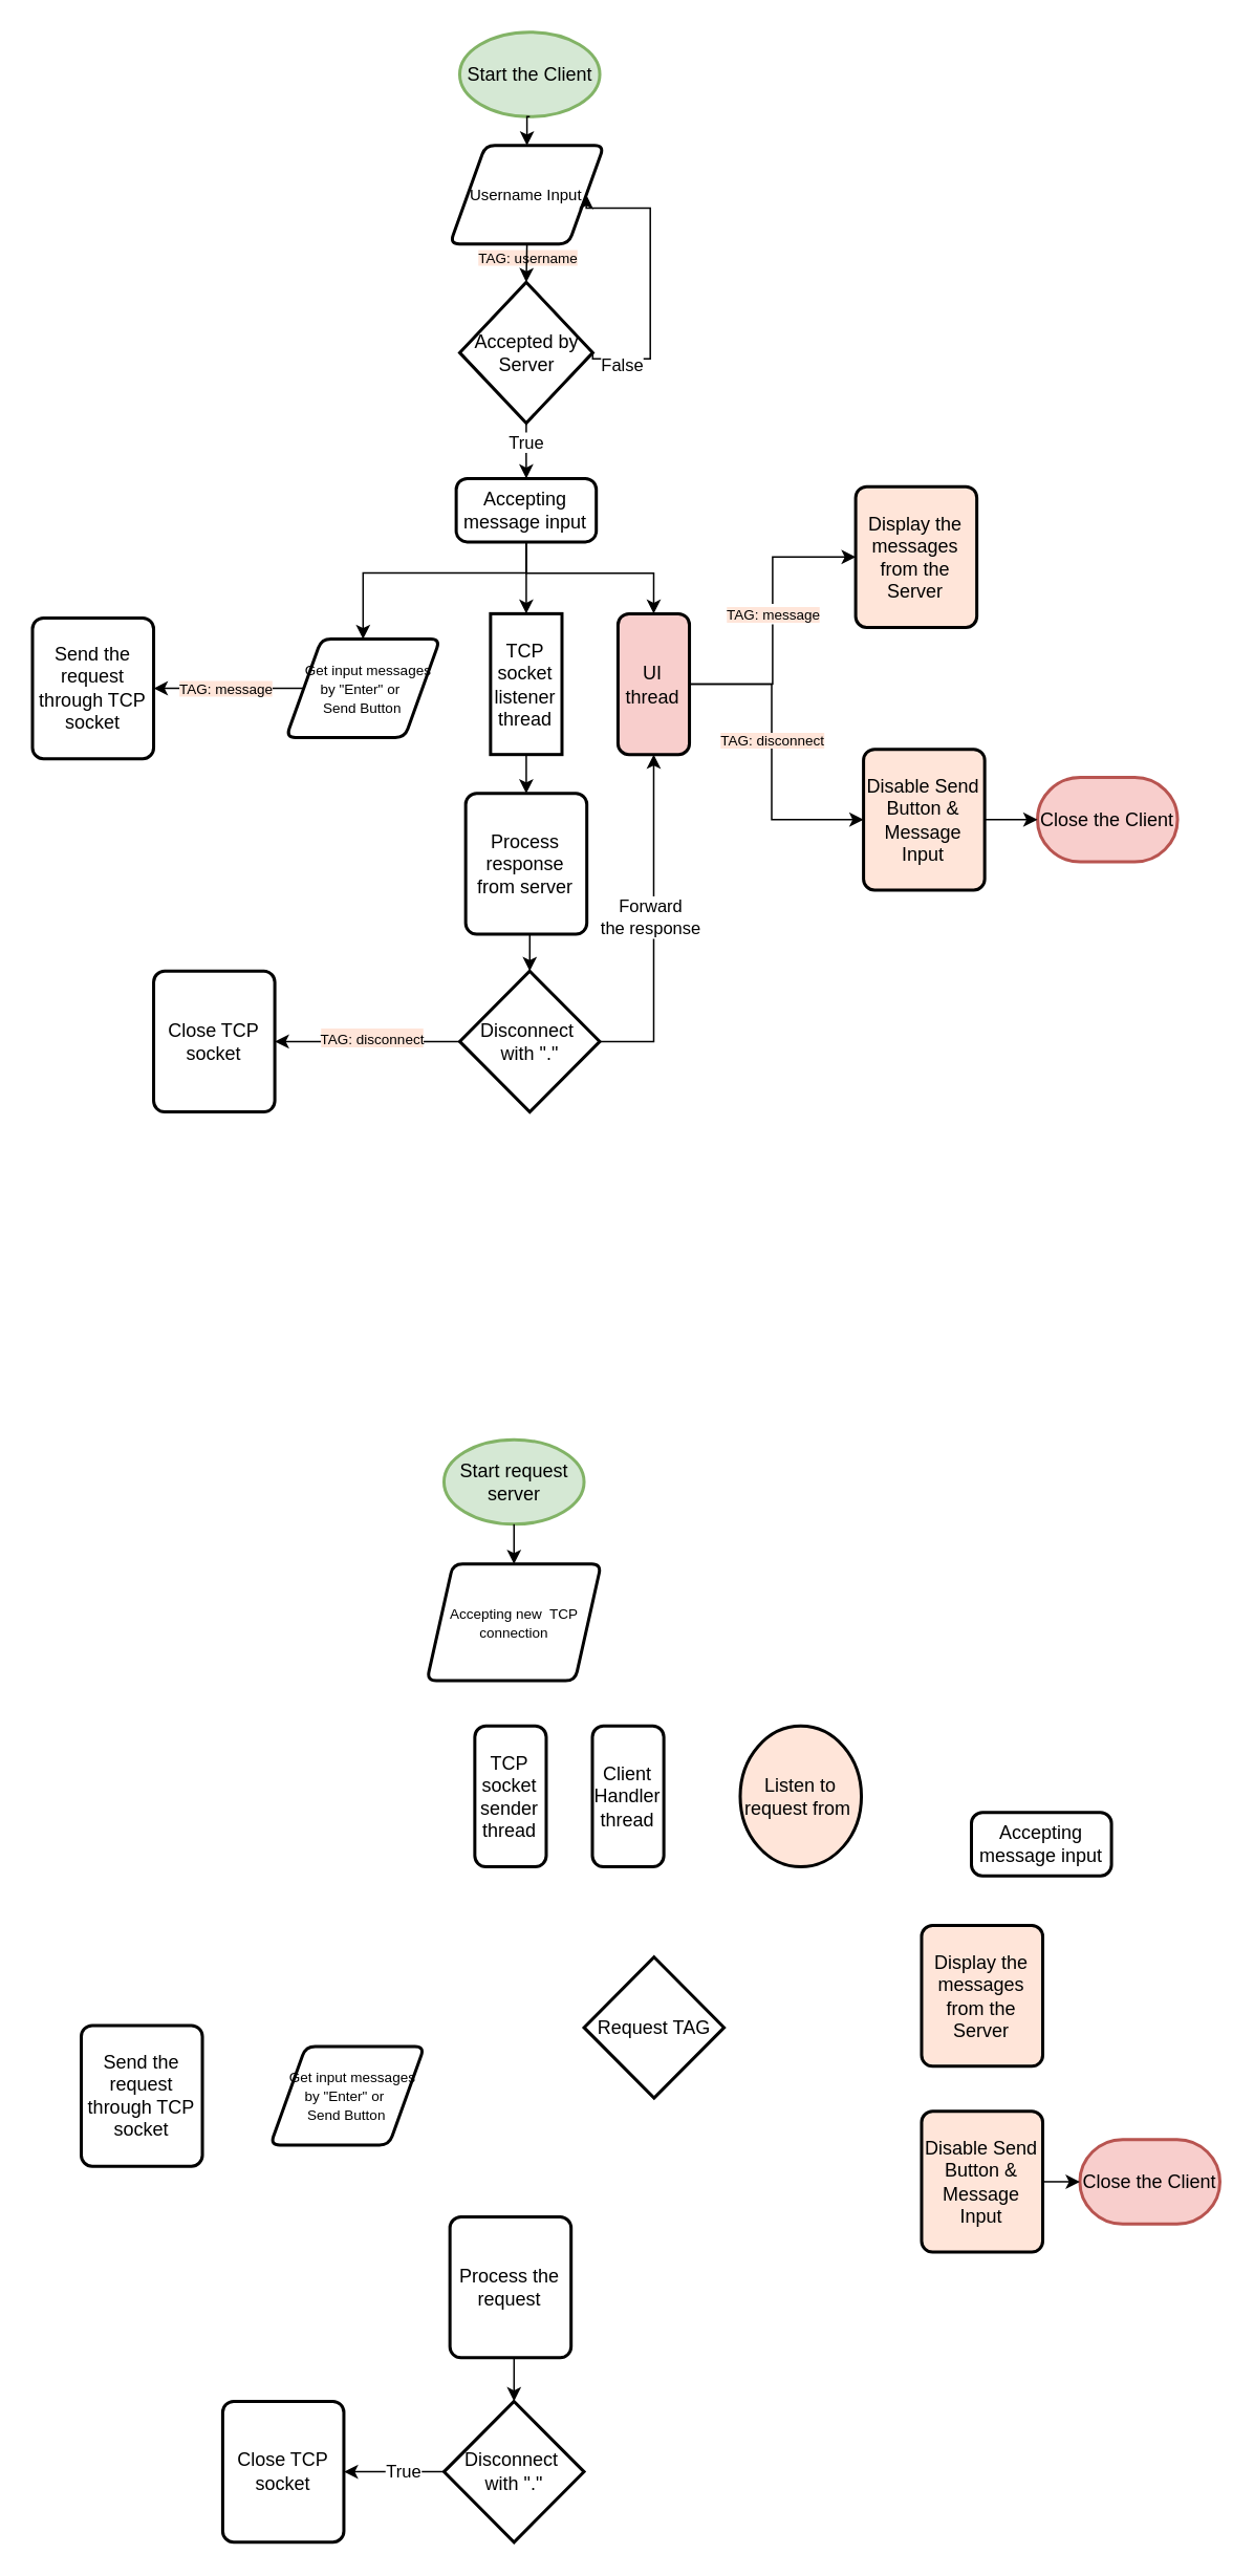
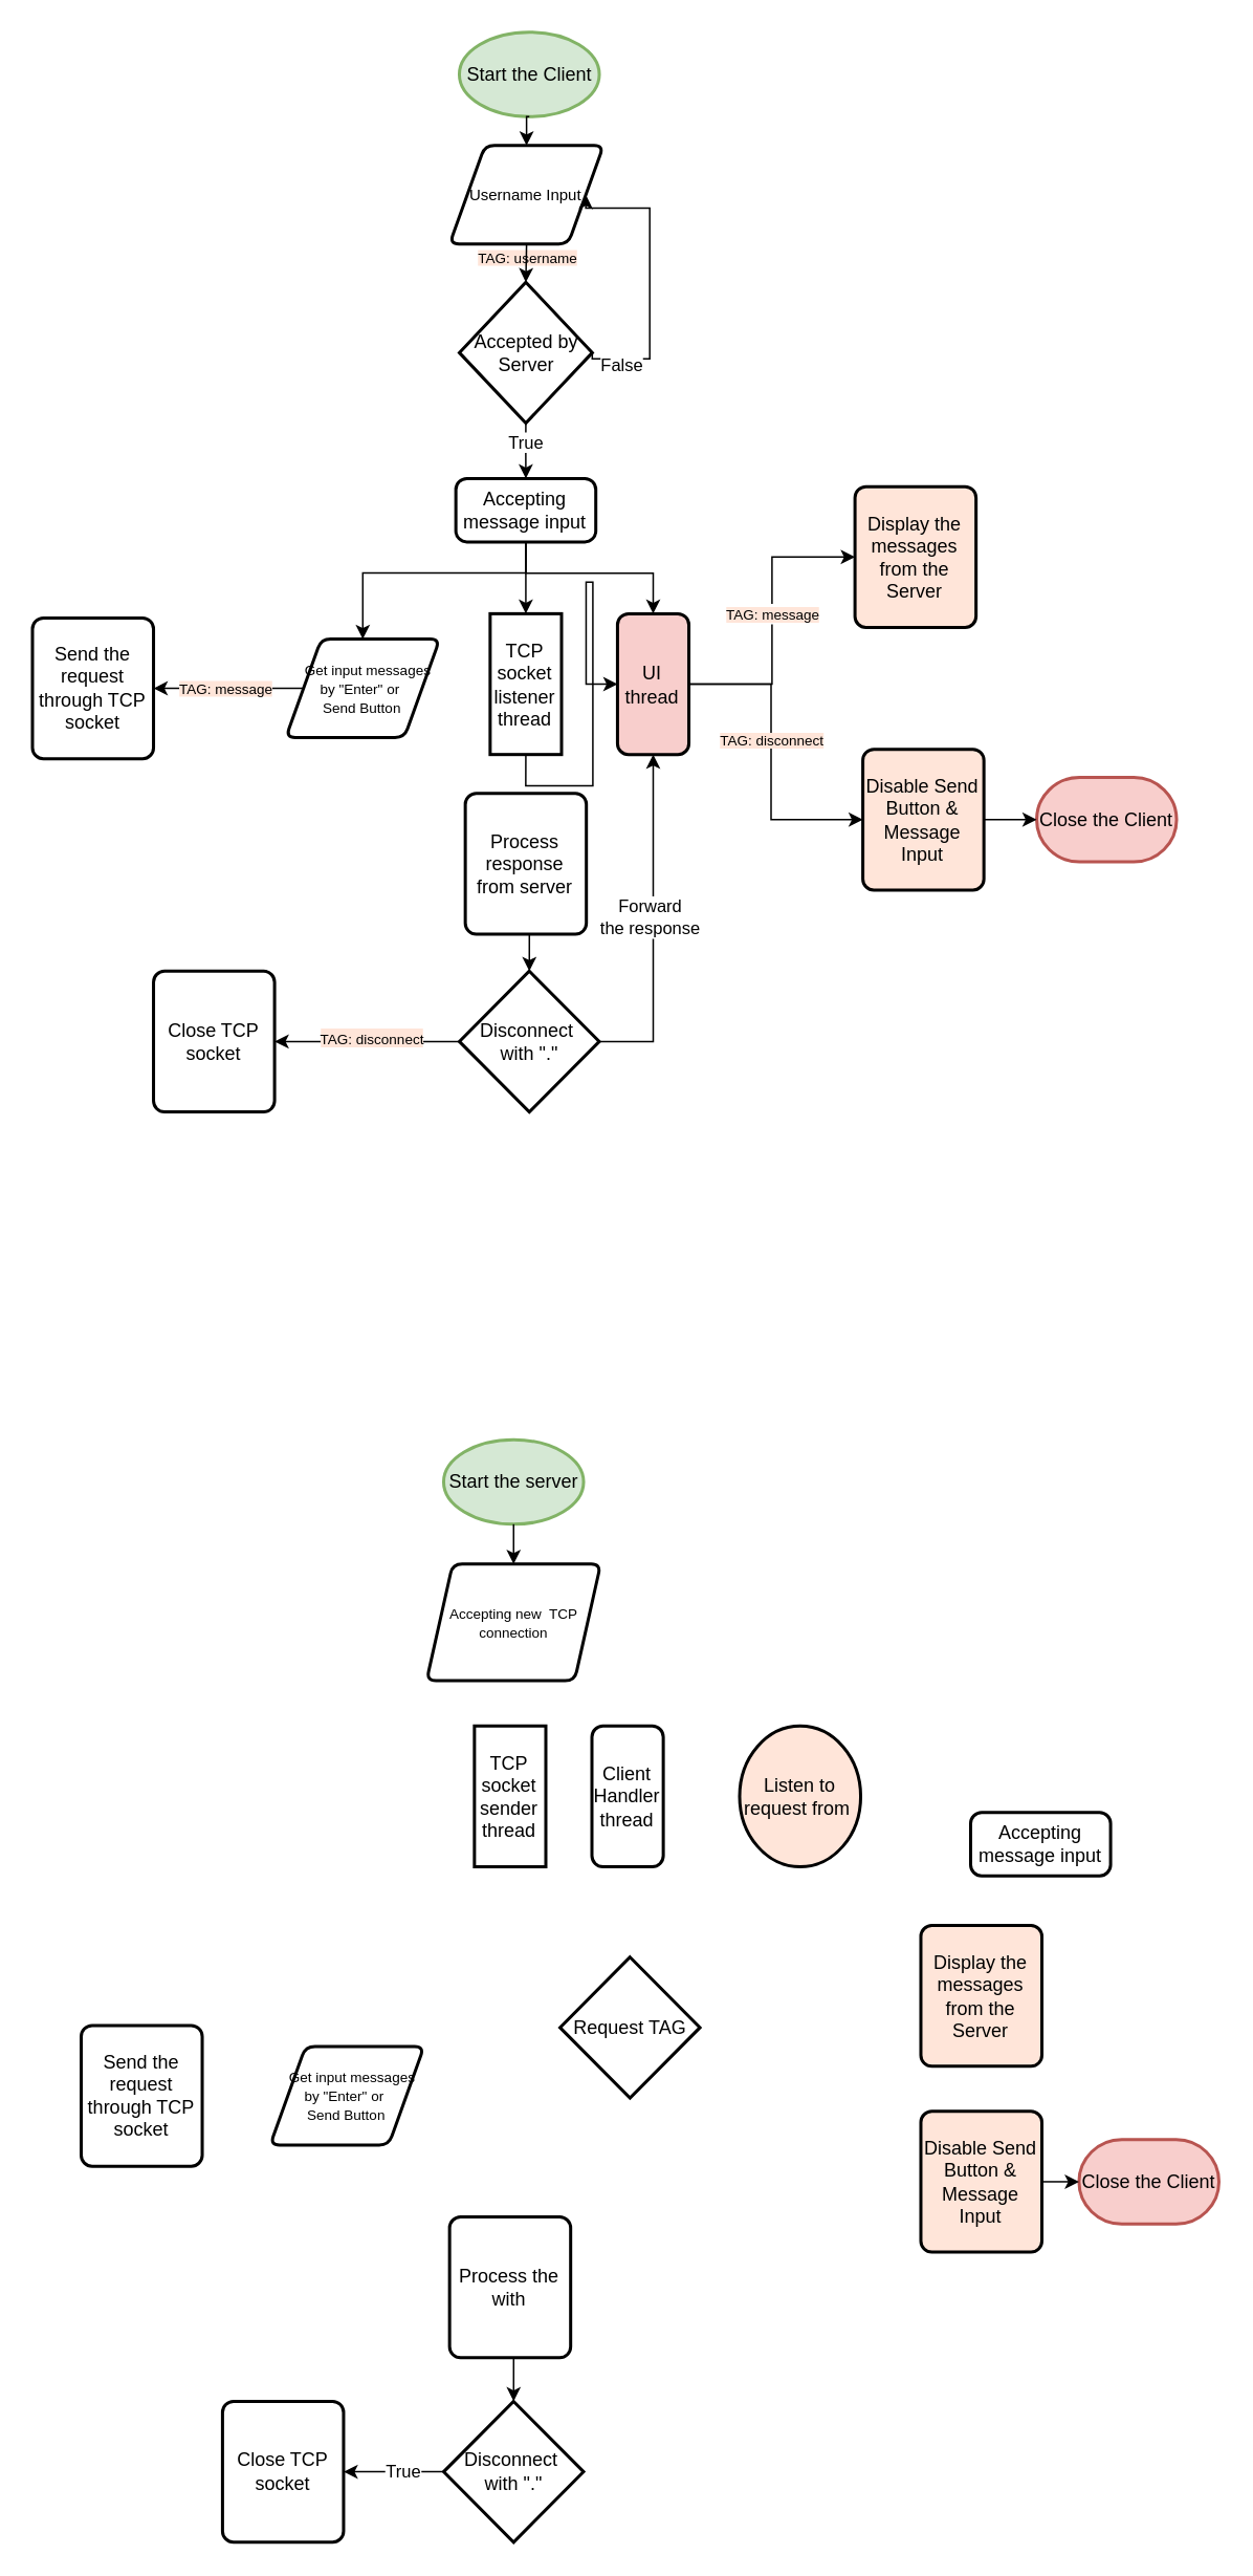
- <mxCell id="51" style="edgeStyle=orthogonalEdgeStyle;rounded=0;orthogonalLoop=1;jettySize=auto;html=1;exitX=0.5;exitY=1;exitDx=0;exitDy=0;entryX=0.5;entryY=0;entryDx=0;entryDy=0;" edge="1" parent="1" source="41" target="50"><mxGeometry relative="1" as="geometry" /></mxCell>
+ <mxCell id="51" style="edgeStyle=orthogonalEdgeStyle;rounded=0;orthogonalLoop=1;jettySize=auto;html=1;exitX=0.5;exitY=1;exitDx=0;exitDy=0;" edge="1" parent="1" source="41" target="45"><mxGeometry relative="1" as="geometry" /></mxCell>
- <mxCell id="2" value="Start request server" style="strokeWidth=2;html=1;shape=mxgraph.flowchart.start_1;whiteSpace=wrap;labelBackgroundColor=none;fillColor=#d5e8d4;container=0;strokeColor=#82b366;" vertex="1" parent="1"><mxGeometry x="281.647" y="915" width="89.053" height="53.716" as="geometry" /></mxCell>
+ <mxCell id="2" value="Start the server" style="strokeWidth=2;html=1;shape=mxgraph.flowchart.start_1;whiteSpace=wrap;labelBackgroundColor=none;fillColor=#d5e8d4;container=0;strokeColor=#82b366;" vertex="1" parent="1"><mxGeometry x="281.647" y="915" width="89.053" height="53.716" as="geometry" /></mxCell>
- <mxCell id="11" value="TCP socket sender thread" style="rounded=1;whiteSpace=wrap;html=1;absoluteArcSize=1;arcSize=14;strokeWidth=2;container=0;" vertex="1" parent="1"><mxGeometry x="301.239" y="1096.998" width="45.417" height="89.527" as="geometry" /></mxCell>
+ <mxCell id="11" value="TCP socket sender thread" style="whiteSpace=wrap;html=1;absoluteArcSize=1;arcSize=14;strokeWidth=2;container=0;rounded=0;" vertex="1" parent="1"><mxGeometry x="301.239" y="1096.998" width="45.417" height="89.527" as="geometry" /></mxCell>
- <mxCell id="20" value="Request TAG" style="strokeWidth=2;html=1;shape=mxgraph.flowchart.decision;whiteSpace=wrap;container=0;" vertex="1" parent="1"><mxGeometry x="370.7" y="1243.998" width="89.053" height="89.527" as="geometry" /></mxCell>
+ <mxCell id="20" value="Request TAG" style="strokeWidth=2;html=1;shape=mxgraph.flowchart.decision;whiteSpace=wrap;container=0;" vertex="1" parent="1"><mxGeometry x="355.7" y="1243.998" width="89.053" height="89.527" as="geometry" /></mxCell>
- <mxCell id="14" value="Process the request&lt;br&gt;" style="rounded=1;whiteSpace=wrap;html=1;absoluteArcSize=1;arcSize=14;strokeWidth=2;container=0;" vertex="1" parent="1"><mxGeometry x="285.432" y="1409.192" width="77.031" height="89.527" as="geometry" /></mxCell>
+ <mxCell id="14" value="Process the with&lt;br&gt;" style="rounded=1;whiteSpace=wrap;html=1;absoluteArcSize=1;arcSize=14;strokeWidth=2;container=0;" vertex="1" parent="1"><mxGeometry x="285.432" y="1409.192" width="77.031" height="89.527" as="geometry" /></mxCell>
